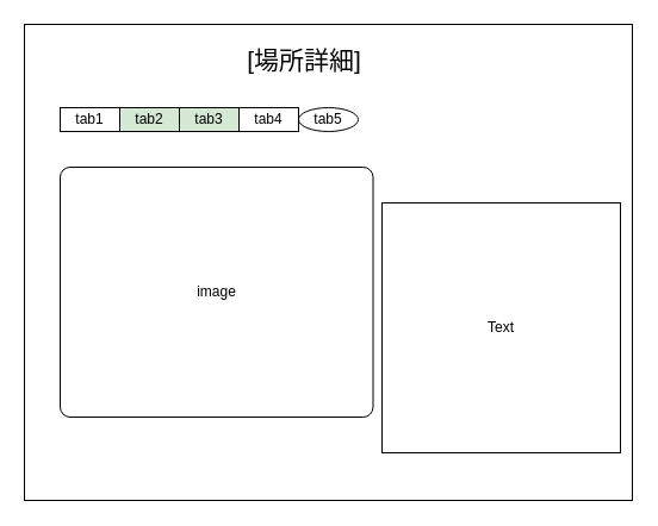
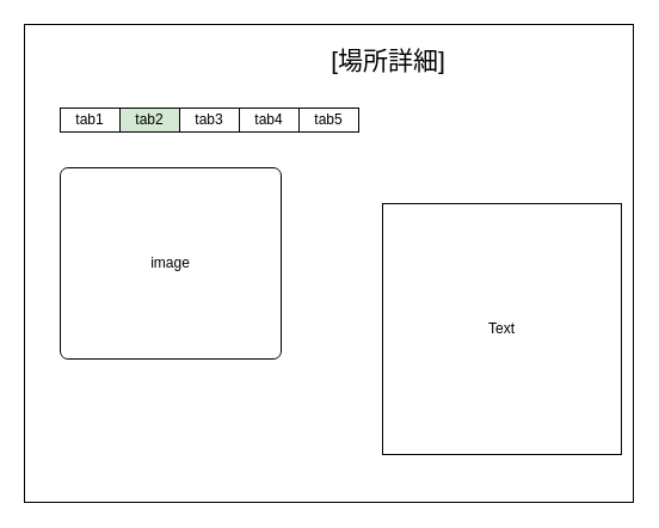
- <mxCell id="3" value="[場所詳細]" style="text;html=1;strokeColor=none;fillColor=none;align=center;verticalAlign=middle;whiteSpace=wrap;rounded=0;fontSize=21;" vertex="1" parent="1"><mxGeometry x="170" y="35" width="170" height="30" as="geometry" /></mxCell>
+ <mxCell id="3" value="[場所詳細]" style="text;html=1;strokeColor=none;fillColor=none;align=center;verticalAlign=middle;whiteSpace=wrap;rounded=0;fontSize=21;" vertex="1" parent="1"><mxGeometry x="240" y="35" width="170" height="30" as="geometry" /></mxCell>
- <mxCell id="6" value="tab3" style="rounded=0;whiteSpace=wrap;html=1;fillColor=#d5e8d4;" vertex="1" parent="1"><mxGeometry x="150" y="90" width="50" height="20" as="geometry" /></mxCell>
+ <mxCell id="6" value="tab3" style="rounded=0;whiteSpace=wrap;html=1;" vertex="1" parent="1"><mxGeometry x="150" y="90" width="50" height="20" as="geometry" /></mxCell>
- <mxCell id="7" value="tab5" style="ellipse;whiteSpace=wrap;html=1;" vertex="1" parent="1"><mxGeometry x="250" y="90" width="50" height="20" as="geometry" /></mxCell>
+ <mxCell id="7" value="tab5" style="rounded=0;whiteSpace=wrap;html=1;" vertex="1" parent="1"><mxGeometry x="250" y="90" width="50" height="20" as="geometry" /></mxCell>
- <mxCell id="9" value="image" style="rounded=1;whiteSpace=wrap;html=1;arcSize=4;" vertex="1" parent="1"><mxGeometry x="50" y="140" width="262.5" height="210" as="geometry" /></mxCell>
+ <mxCell id="9" value="image" style="rounded=1;whiteSpace=wrap;html=1;arcSize=4;" vertex="1" parent="1"><mxGeometry x="50" y="140" width="185" height="160" as="geometry" /></mxCell>
